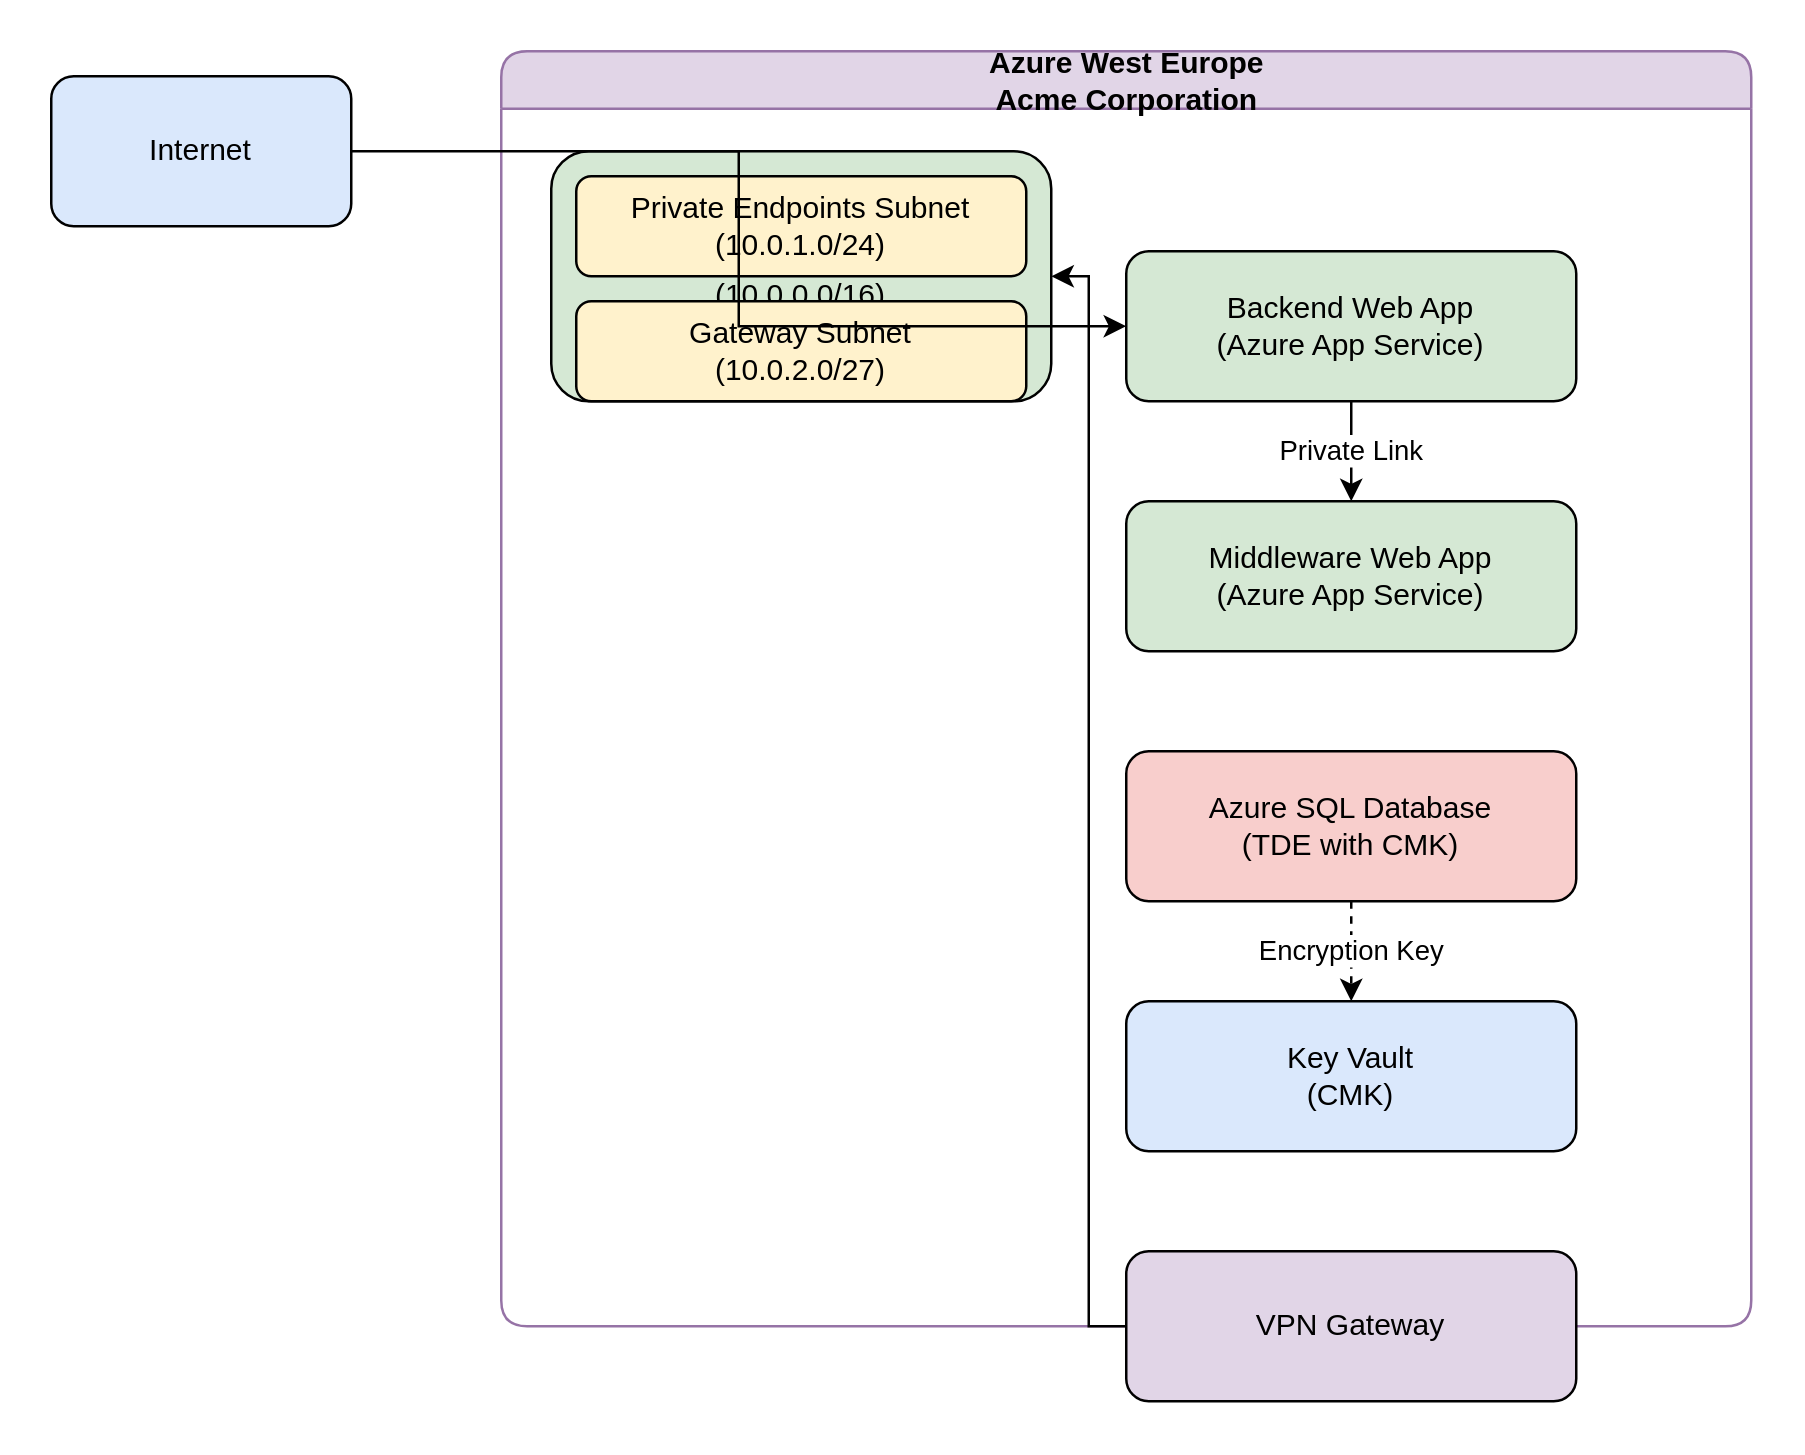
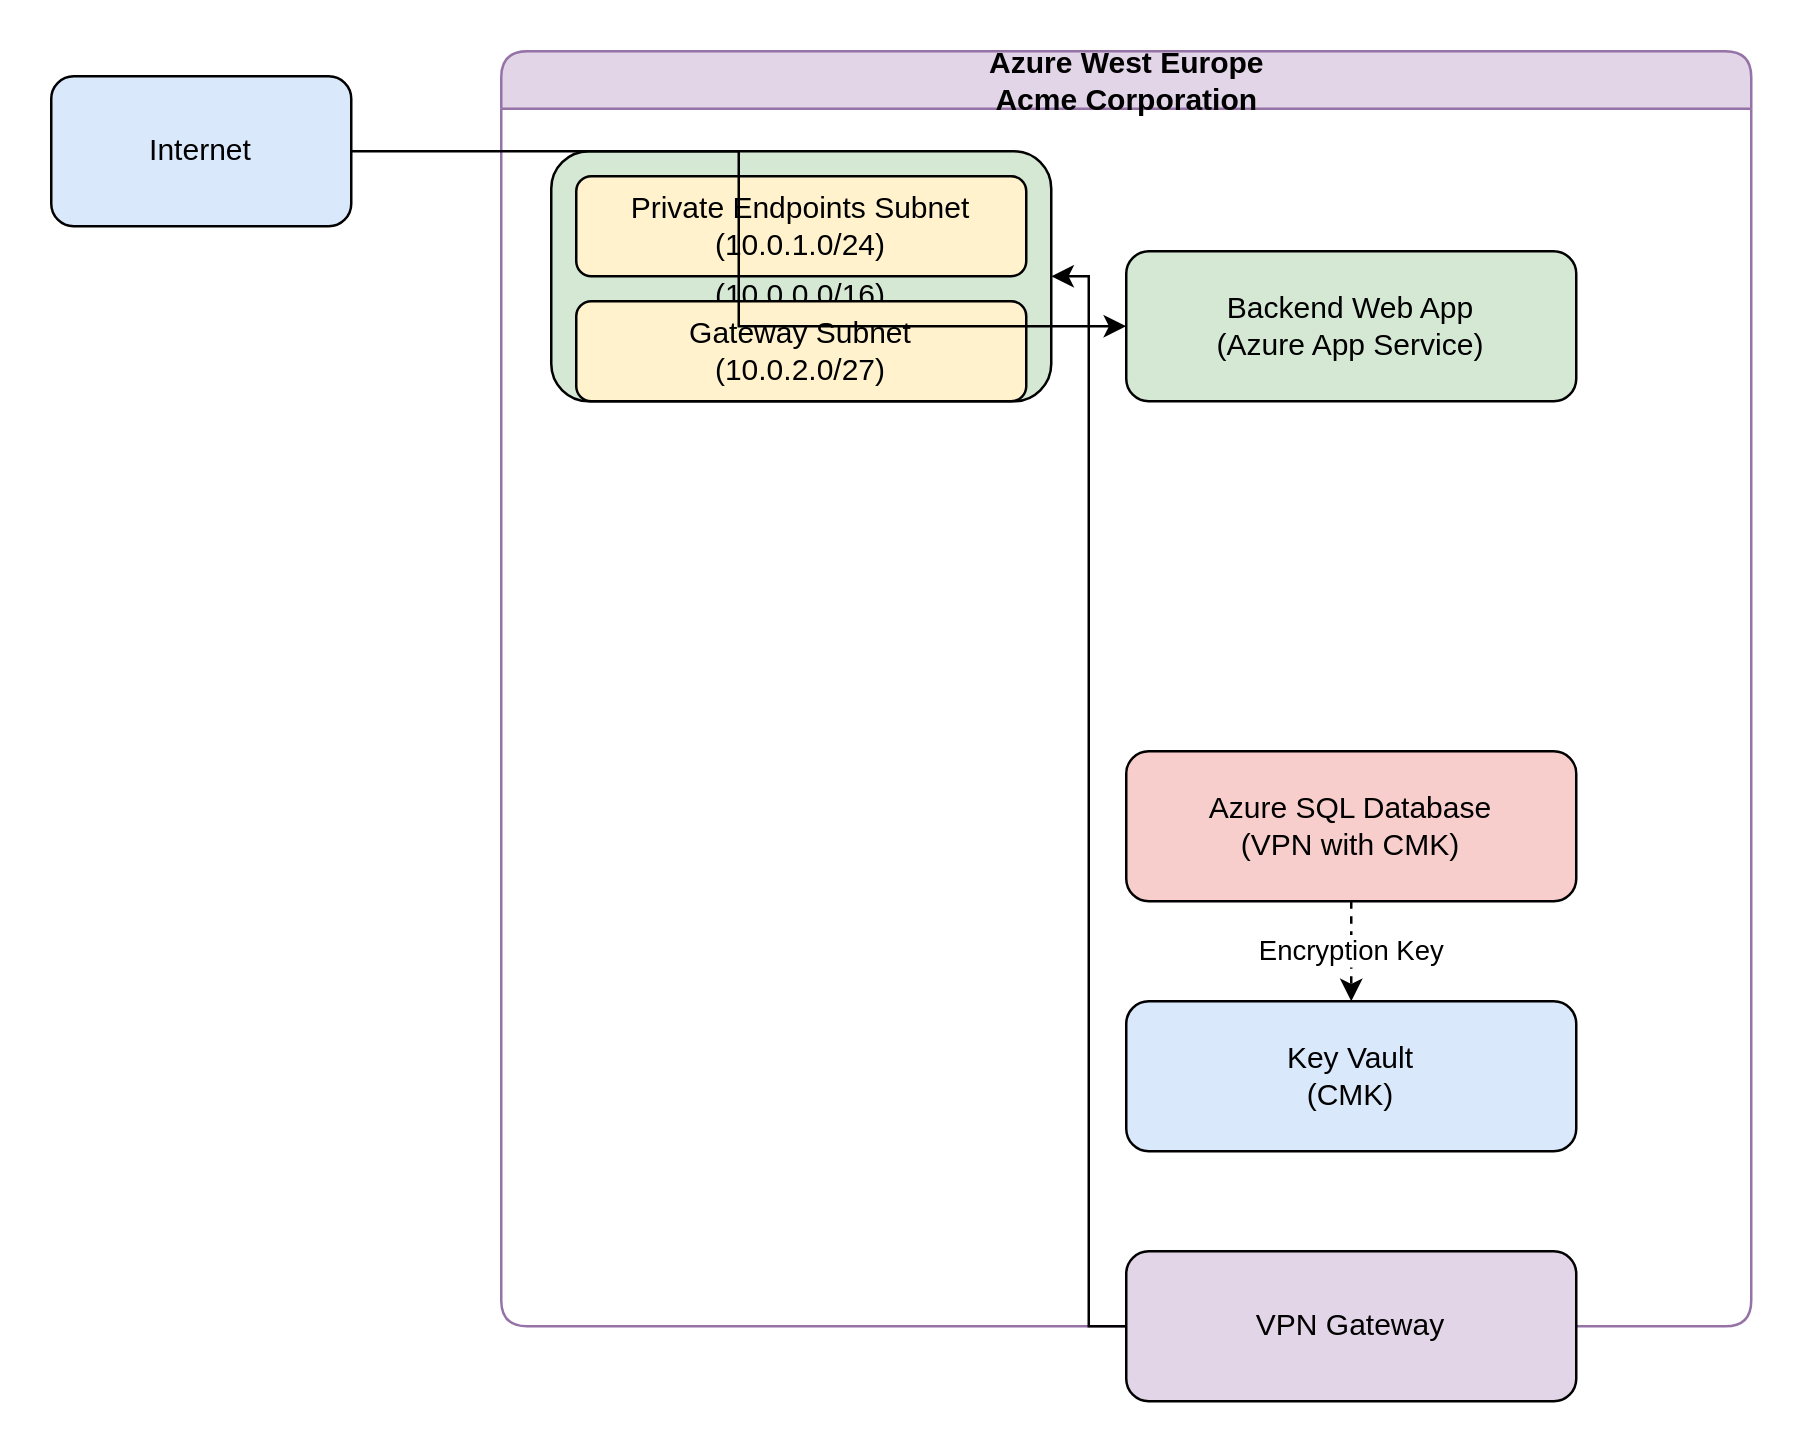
- <mxCell id="12" value="Private Link" style="edgeStyle=elbowEdgeStyle;rounded=0;html=1;strokeColor=#000000;" parent="3" source="7" target="8" edge="1"><mxGeometry relative="1" as="geometry" /></mxCell>
- <mxCell id="8" value="Middleware Web App&#10;(Azure App Service)" style="rounded=1;whiteSpace=wrap;html=1;fillColor=#d5e8d4;" parent="3" vertex="1"><mxGeometry x="250" y="180" width="180" height="60" as="geometry" /></mxCell>
- <mxCell id="9" value="Azure SQL Database&#10;(TDE with CMK)" style="rounded=1;whiteSpace=wrap;html=1;fillColor=#f8cecc;" parent="3" vertex="1"><mxGeometry x="250" y="280" width="180" height="60" as="geometry" /></mxCell>
+ <mxCell id="9" value="Azure SQL Database&#10;(VPN with CMK)" style="rounded=1;whiteSpace=wrap;html=1;fillColor=#f8cecc;" parent="3" vertex="1"><mxGeometry x="250" y="280" width="180" height="60" as="geometry" /></mxCell>
